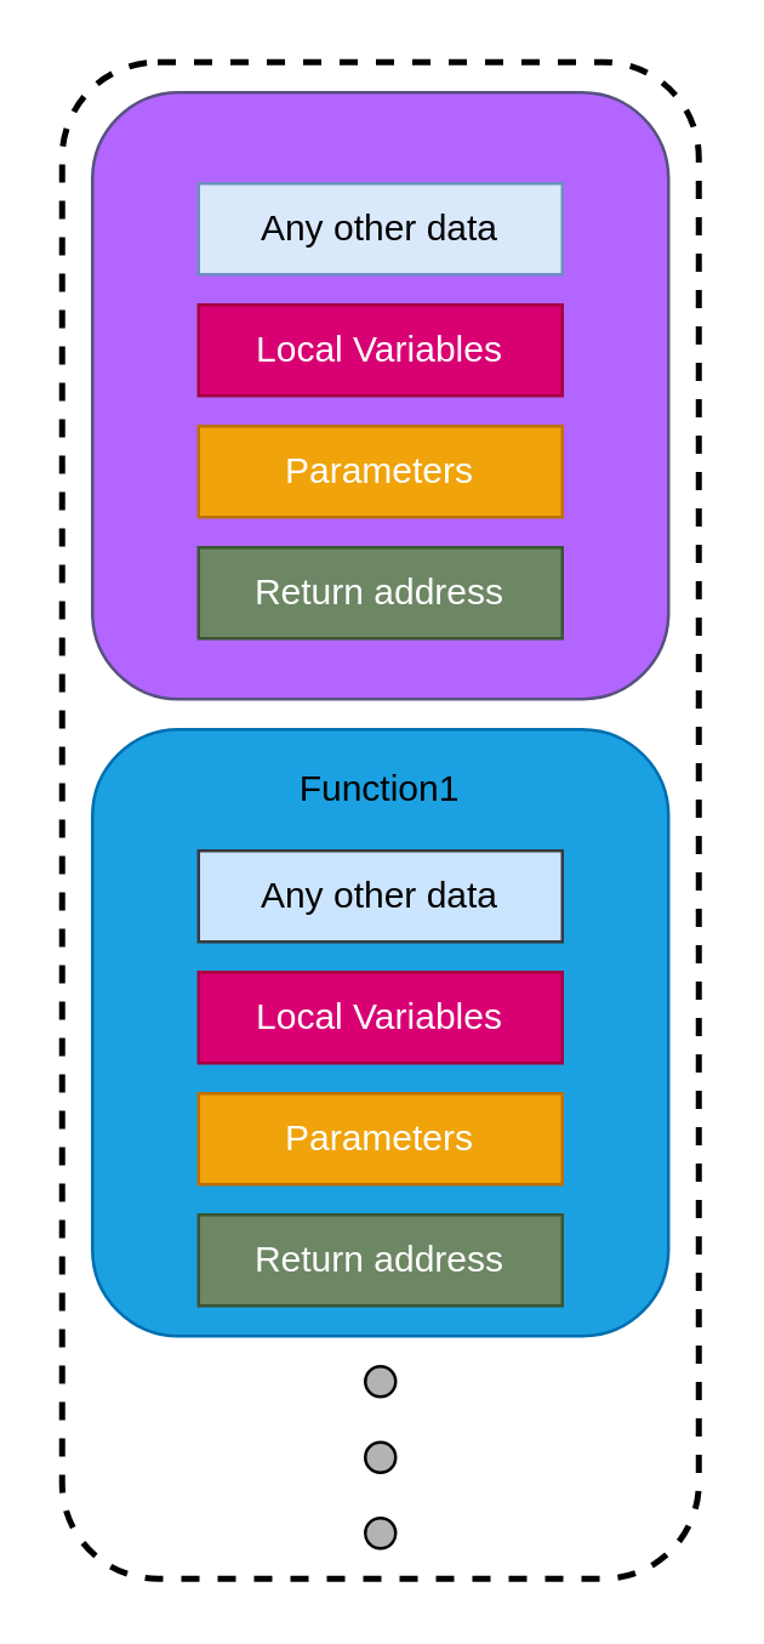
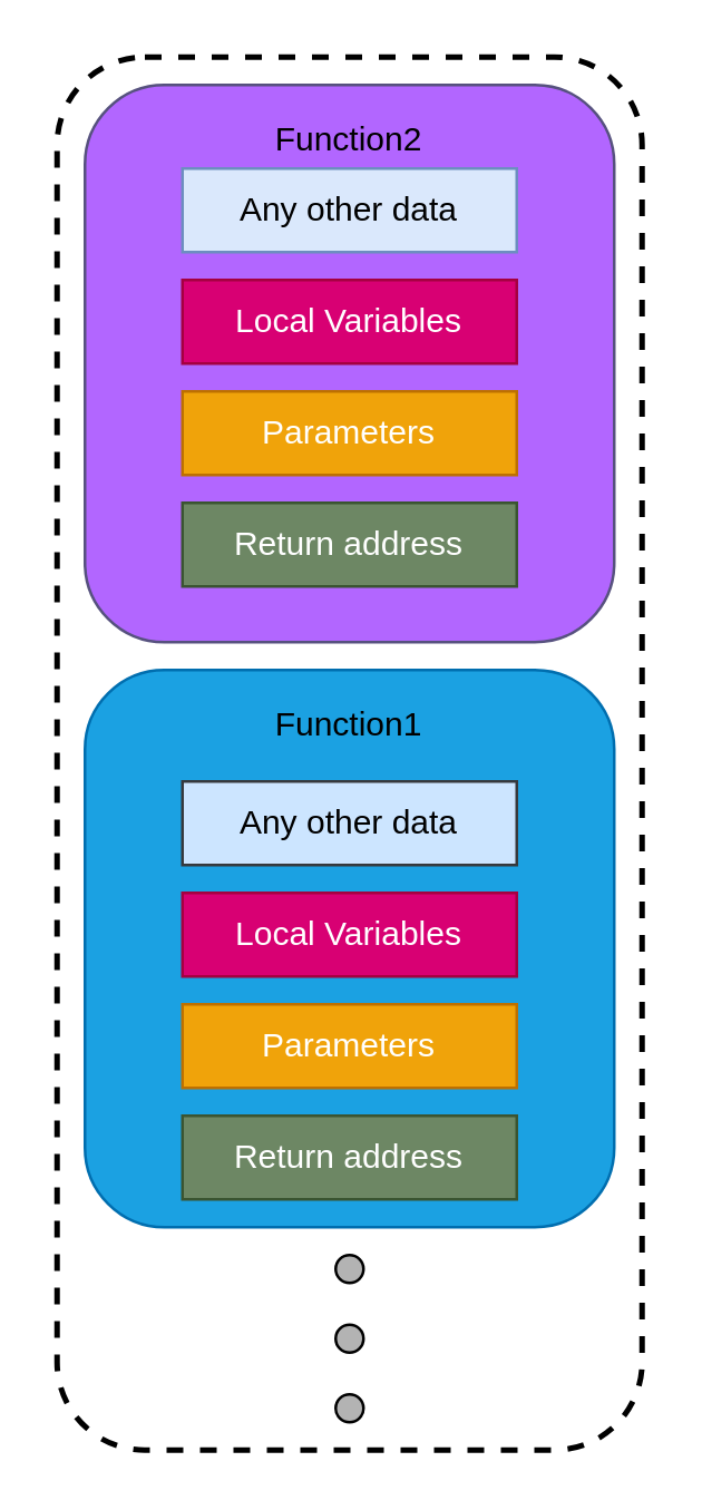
+ <mxCell id="10" value="Function2" style="text;html=1;strokeColor=none;fillColor=none;align=center;verticalAlign=middle;whiteSpace=wrap;rounded=0;" vertex="1" parent="1"><mxGeometry x="105" y="40" width="40" height="20" as="geometry" /></mxCell>
